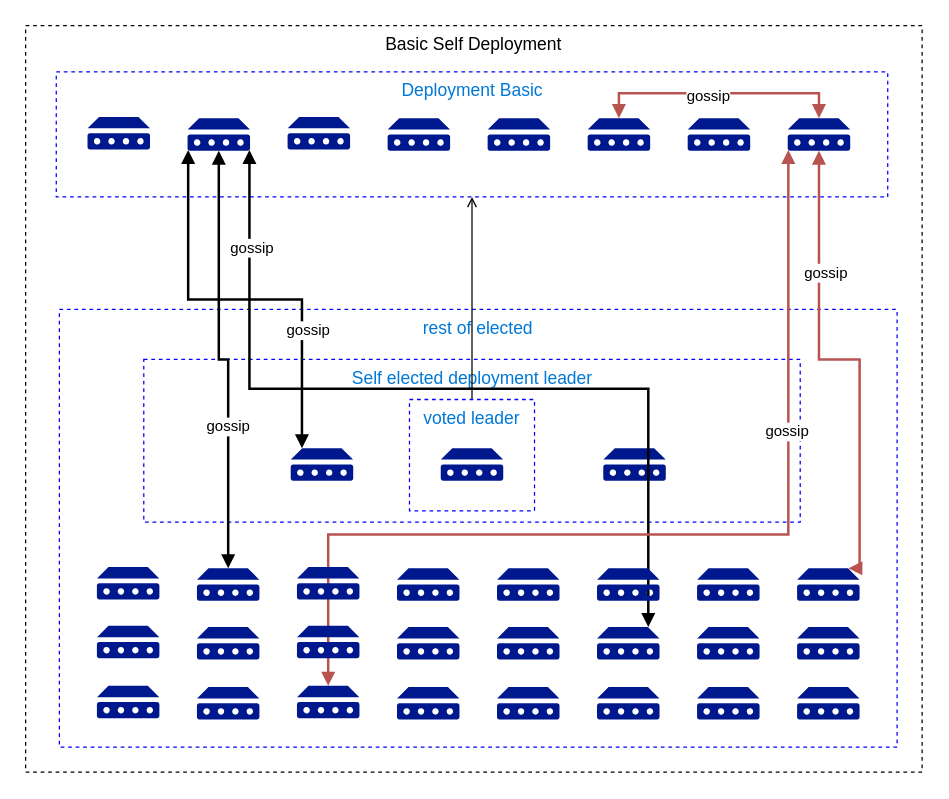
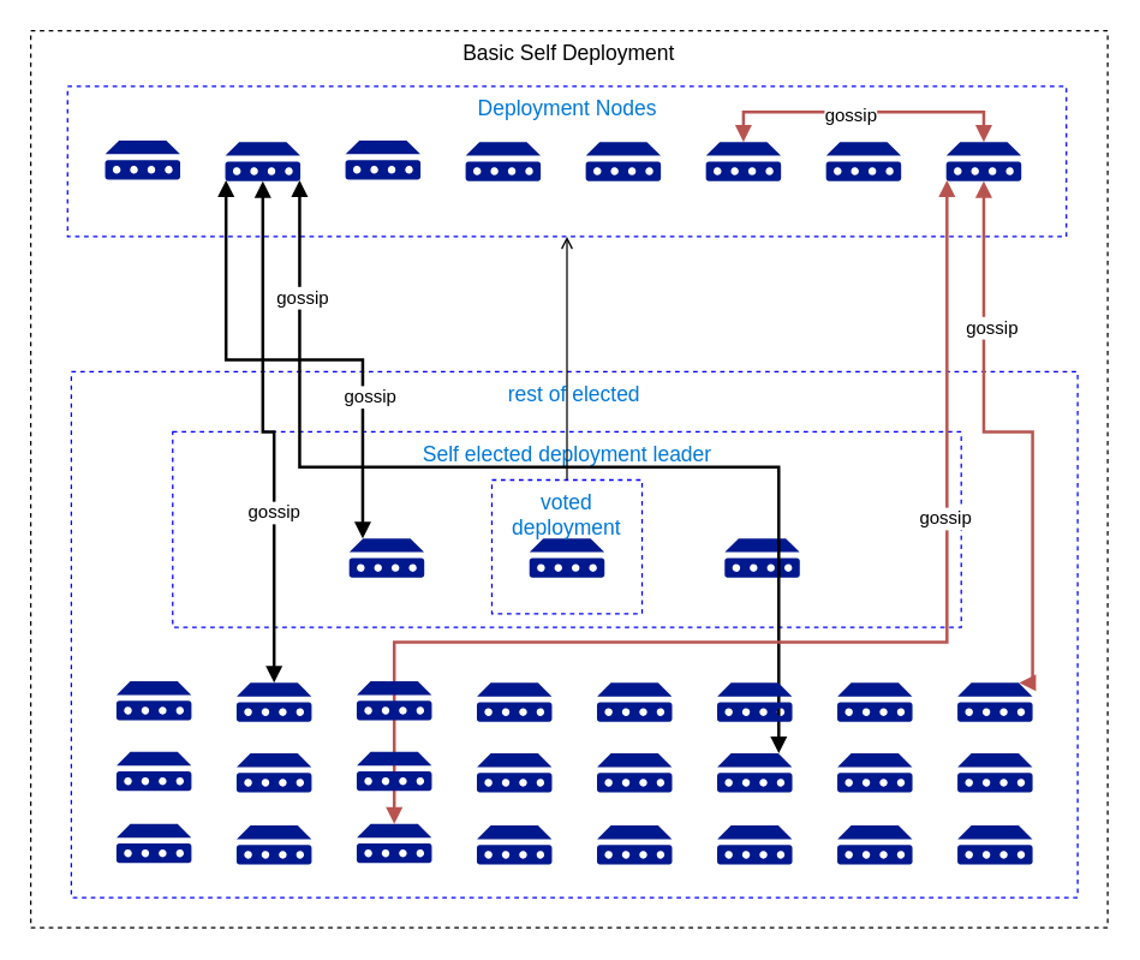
- <mxCell id="4" value="Deployment Basic" style="shape=rect;fillColor=none;strokeColor=#0000FF;dashed=1;fontSize=14;align=center;html=1;verticalAlign=top;fontColor=#0078D7;whiteSpace=wrap;" vertex="1" parent="1"><mxGeometry x="44.5" y="57" width="665" height="100" as="geometry" /></mxCell>
+ <mxCell id="4" value="Deployment Nodes" style="shape=rect;fillColor=none;strokeColor=#0000FF;dashed=1;fontSize=14;align=center;html=1;verticalAlign=top;fontColor=#0078D7;whiteSpace=wrap;" vertex="1" parent="1"><mxGeometry x="44.5" y="57" width="665" height="100" as="geometry" /></mxCell>
- <mxCell id="30" value="voted leader" style="shape=rect;fillColor=none;strokeColor=#0000FF;dashed=1;fontSize=14;align=center;html=1;verticalAlign=top;fontColor=#0078D7;whiteSpace=wrap;" vertex="1" parent="1"><mxGeometry x="327" y="319" width="100" height="89" as="geometry" /></mxCell>
+ <mxCell id="30" value="voted deployment" style="shape=rect;fillColor=none;strokeColor=#0000FF;dashed=1;fontSize=14;align=center;html=1;verticalAlign=top;fontColor=#0078D7;whiteSpace=wrap;" vertex="1" parent="1"><mxGeometry x="327" y="319" width="100" height="89" as="geometry" /></mxCell>
